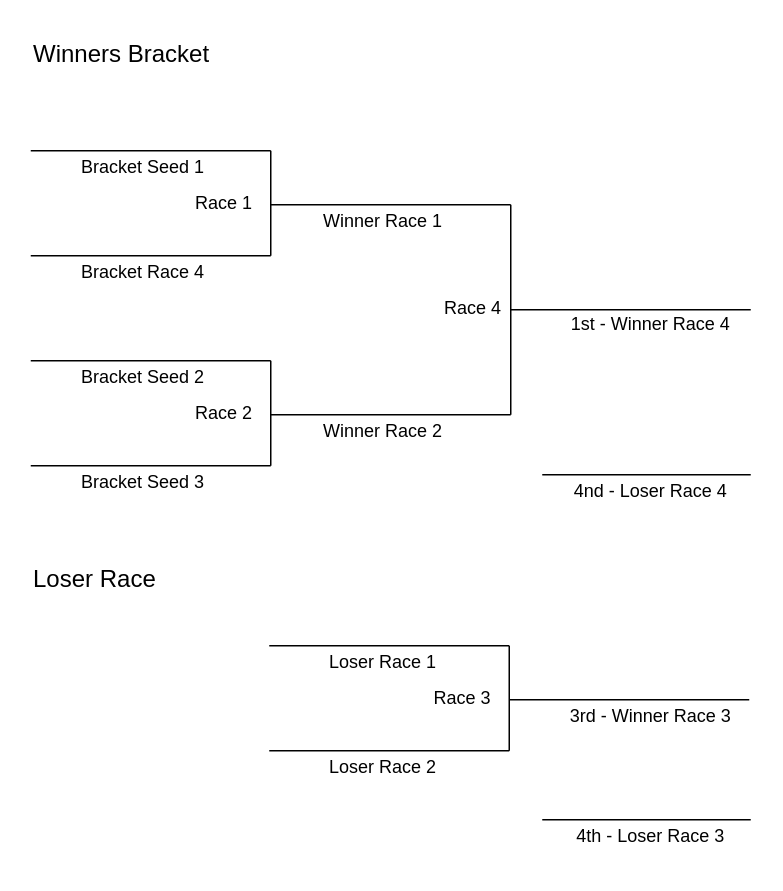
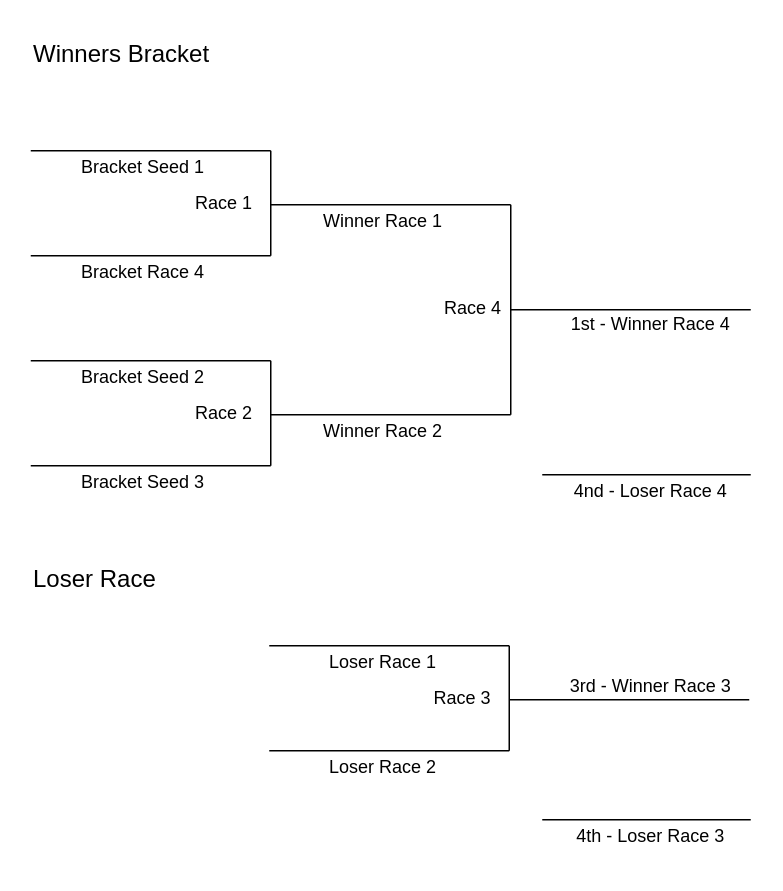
- <mxCell id="29" value="3rd - Winner Race 3" style="text;html=1;align=center;verticalAlign=middle;whiteSpace=wrap;rounded=0;" parent="1" vertex="1"><mxGeometry x="376" y="462" width="115" height="30" as="geometry" /></mxCell>
+ <mxCell id="29" value="3rd - Winner Race 3" style="text;html=1;align=center;verticalAlign=middle;whiteSpace=wrap;rounded=0;" parent="1" vertex="1"><mxGeometry x="376" y="442" width="115" height="30" as="geometry" /></mxCell>
